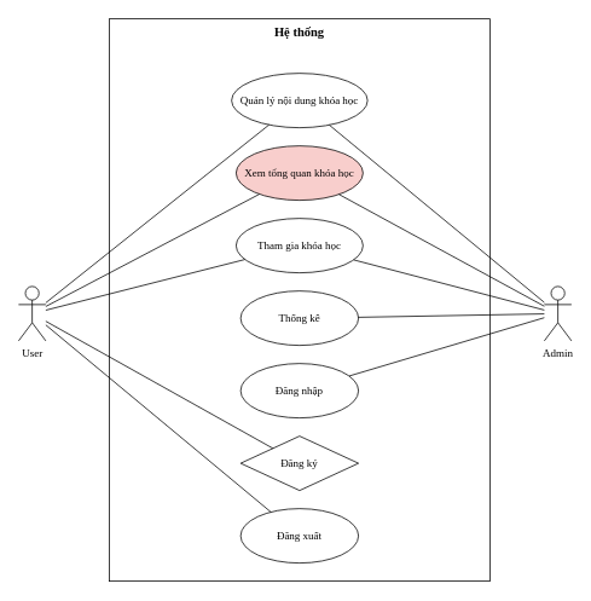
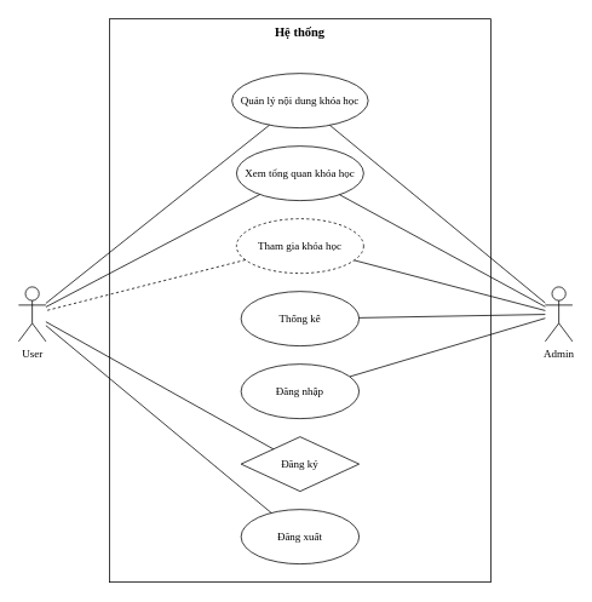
- <mxCell id="9" value="Xem tổng quan khóa học" style="ellipse;whiteSpace=wrap;html=1;fontFamily=Times New Roman;fillColor=#f8cecc;" parent="1" vertex="1"><mxGeometry x="260" y="160" width="140" height="60" as="geometry" /></mxCell>
+ <mxCell id="9" value="Xem tổng quan khóa học" style="ellipse;whiteSpace=wrap;html=1;fontFamily=Times New Roman;" parent="1" vertex="1"><mxGeometry x="260" y="160" width="140" height="60" as="geometry" /></mxCell>
- <mxCell id="17" value="Tham gia khóa học" style="ellipse;whiteSpace=wrap;html=1;fontFamily=Times New Roman;" parent="1" vertex="1"><mxGeometry x="260" y="240" width="140" height="60" as="geometry" /></mxCell>
+ <mxCell id="17" value="Tham gia khóa học" style="ellipse;whiteSpace=wrap;html=1;fontFamily=Times New Roman;dashed=1;" parent="1" vertex="1"><mxGeometry x="260" y="240" width="140" height="60" as="geometry" /></mxCell>
- <mxCell id="18" value="" style="endArrow=none;html=1;rounded=0;fontFamily=Times New Roman;fontSize=14;" parent="1" source="17" target="3" edge="1"><mxGeometry width="50" height="50" relative="1" as="geometry"><mxPoint x="307" y="146" as="sourcePoint" /><mxPoint x="60" y="343" as="targetPoint" /></mxGeometry></mxCell>
+ <mxCell id="18" value="" style="endArrow=none;html=1;rounded=0;fontFamily=Times New Roman;fontSize=14;dashed=1;" parent="1" source="17" target="3" edge="1"><mxGeometry width="50" height="50" relative="1" as="geometry"><mxPoint x="307" y="146" as="sourcePoint" /><mxPoint x="60" y="343" as="targetPoint" /></mxGeometry></mxCell>
